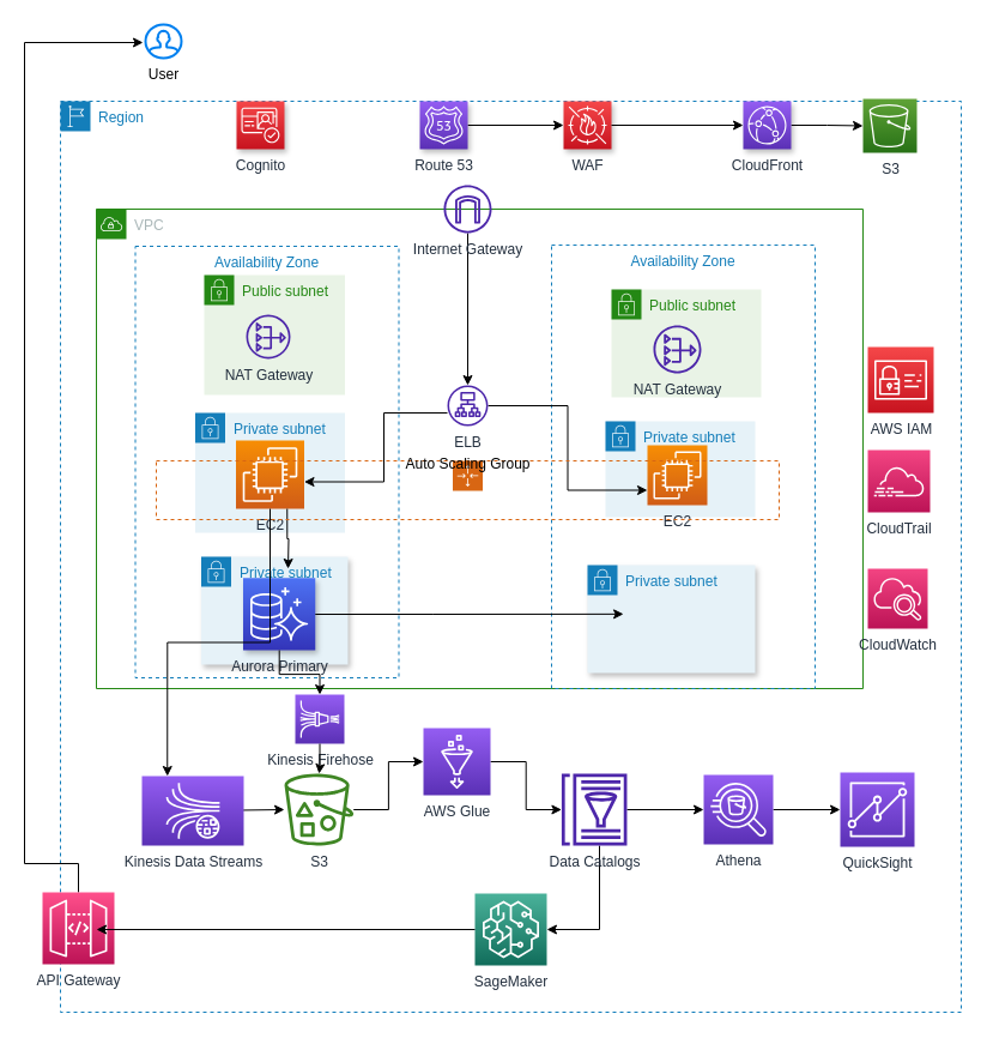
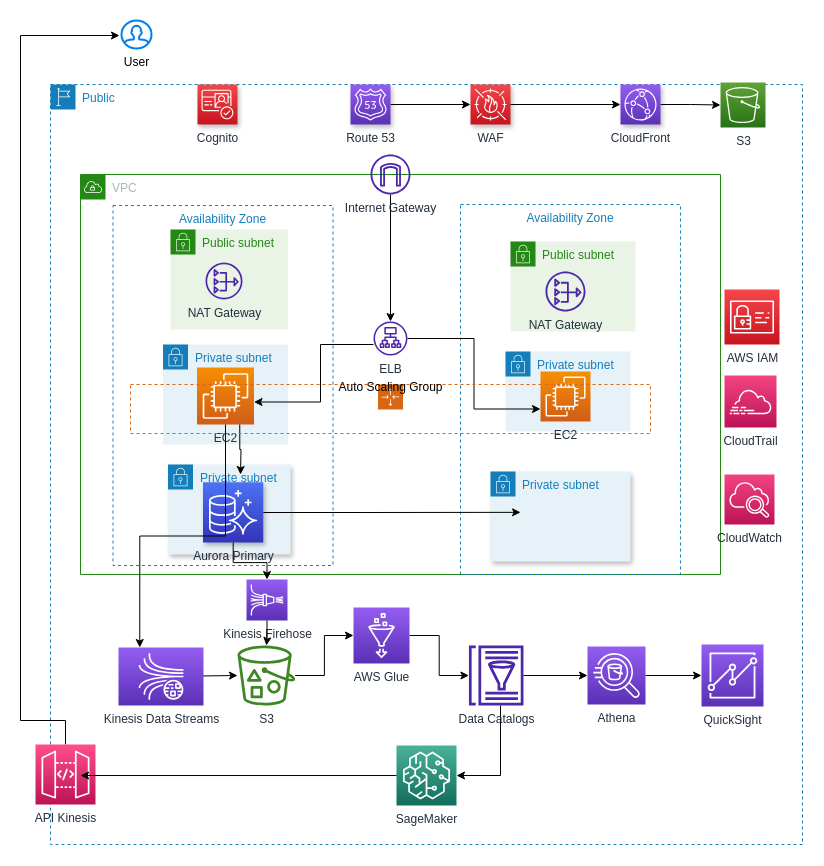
- <mxCell id="2" value="Region" style="points=[[0,0],[0.25,0],[0.5,0],[0.75,0],[1,0],[1,0.25],[1,0.5],[1,0.75],[1,1],[0.75,1],[0.5,1],[0.25,1],[0,1],[0,0.75],[0,0.5],[0,0.25]];outlineConnect=0;gradientColor=none;html=1;whiteSpace=wrap;fontSize=12;fontStyle=0;container=1;pointerEvents=0;collapsible=0;recursiveResize=0;shape=mxgraph.aws4.group;grIcon=mxgraph.aws4.group_region;strokeColor=#147EBA;fillColor=none;verticalAlign=top;align=left;spacingLeft=30;fontColor=#147EBA;dashed=1;shadow=0;" vertex="1" parent="1"><mxGeometry x="50" y="84" width="752" height="760" as="geometry" /></mxCell>
+ <mxCell id="2" value="Public" style="points=[[0,0],[0.25,0],[0.5,0],[0.75,0],[1,0],[1,0.25],[1,0.5],[1,0.75],[1,1],[0.75,1],[0.5,1],[0.25,1],[0,1],[0,0.75],[0,0.5],[0,0.25]];outlineConnect=0;gradientColor=none;html=1;whiteSpace=wrap;fontSize=12;fontStyle=0;container=1;pointerEvents=0;collapsible=0;recursiveResize=0;shape=mxgraph.aws4.group;grIcon=mxgraph.aws4.group_region;strokeColor=#147EBA;fillColor=none;verticalAlign=top;align=left;spacingLeft=30;fontColor=#147EBA;dashed=1;shadow=0;" vertex="1" parent="1"><mxGeometry x="50" y="84" width="752" height="760" as="geometry" /></mxCell>
- <mxCell id="57" value="&lt;div&gt;API Gateway&lt;/div&gt;&lt;div&gt;&lt;br&gt;&lt;/div&gt;" style="sketch=0;points=[[0,0,0],[0.25,0,0],[0.5,0,0],[0.75,0,0],[1,0,0],[0,1,0],[0.25,1,0],[0.5,1,0],[0.75,1,0],[1,1,0],[0,0.25,0],[0,0.5,0],[0,0.75,0],[1,0.25,0],[1,0.5,0],[1,0.75,0]];outlineConnect=0;fontColor=#232F3E;gradientColor=#FF4F8B;gradientDirection=north;fillColor=#BC1356;strokeColor=#ffffff;dashed=0;verticalLabelPosition=bottom;verticalAlign=top;align=center;html=1;fontSize=12;fontStyle=0;aspect=fixed;shape=mxgraph.aws4.resourceIcon;resIcon=mxgraph.aws4.api_gateway;shadow=0;" vertex="1" parent="1"><mxGeometry x="35" y="744" width="60" height="60" as="geometry" /></mxCell>
+ <mxCell id="57" value="&lt;div&gt;API Kinesis&lt;/div&gt;&lt;div&gt;&lt;br&gt;&lt;/div&gt;" style="sketch=0;points=[[0,0,0],[0.25,0,0],[0.5,0,0],[0.75,0,0],[1,0,0],[0,1,0],[0.25,1,0],[0.5,1,0],[0.75,1,0],[1,1,0],[0,0.25,0],[0,0.5,0],[0,0.75,0],[1,0.25,0],[1,0.5,0],[1,0.75,0]];outlineConnect=0;fontColor=#232F3E;gradientColor=#FF4F8B;gradientDirection=north;fillColor=#BC1356;strokeColor=#ffffff;dashed=0;verticalLabelPosition=bottom;verticalAlign=top;align=center;html=1;fontSize=12;fontStyle=0;aspect=fixed;shape=mxgraph.aws4.resourceIcon;resIcon=mxgraph.aws4.api_gateway;shadow=0;" vertex="1" parent="1"><mxGeometry x="35" y="744" width="60" height="60" as="geometry" /></mxCell>
